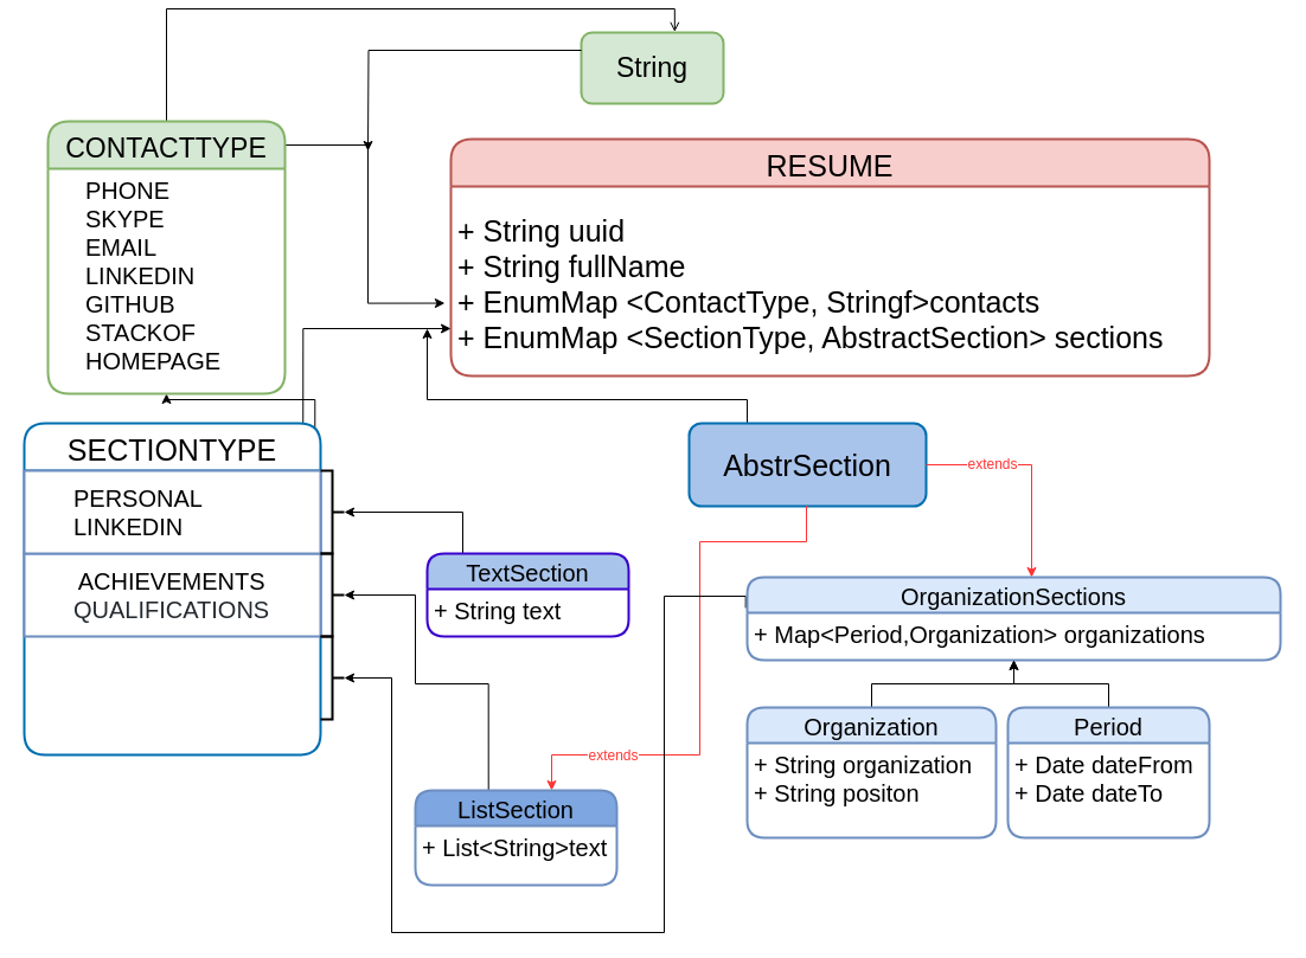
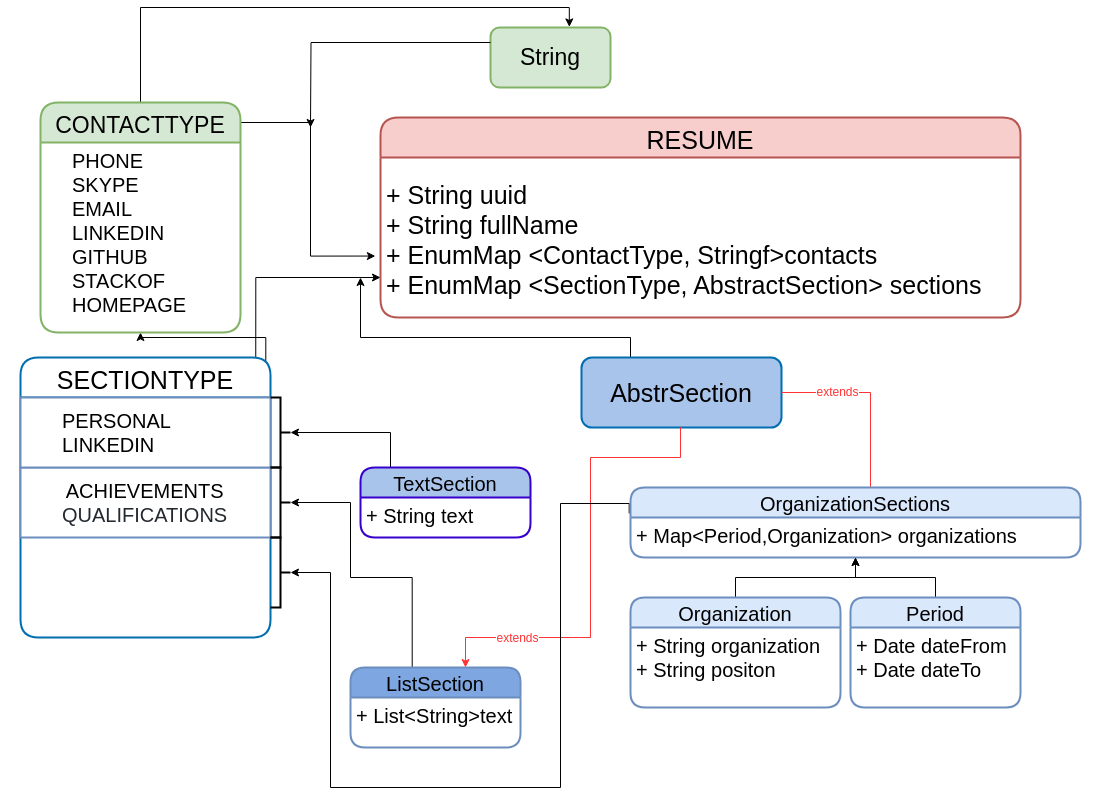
- <mxCell id="10" value="" style="edgeStyle=orthogonalEdgeStyle;rounded=0;orthogonalLoop=1;jettySize=auto;html=1;exitX=0.5;exitY=0;exitDx=0;exitDy=0;entryX=0.657;entryY=-0.01;entryDx=0;entryDy=0;entryPerimeter=0;endArrow=open;" edge="1" parent="1" source="12" target="16"><mxGeometry relative="1" as="geometry"><mxPoint x="160" y="-110" as="sourcePoint" /><mxPoint x="450" y="-160" as="targetPoint" /></mxGeometry></mxCell>
+ <mxCell id="10" value="" style="edgeStyle=orthogonalEdgeStyle;rounded=0;orthogonalLoop=1;jettySize=auto;html=1;exitX=0.5;exitY=0;exitDx=0;exitDy=0;entryX=0.657;entryY=-0.01;entryDx=0;entryDy=0;entryPerimeter=0;" edge="1" parent="1" source="12" target="16"><mxGeometry relative="1" as="geometry"><mxPoint x="160" y="-110" as="sourcePoint" /><mxPoint x="450" y="-160" as="targetPoint" /></mxGeometry></mxCell>
- <mxCell id="19" value="" style="edgeStyle=orthogonalEdgeStyle;rounded=0;orthogonalLoop=1;jettySize=auto;html=1;fontSize=20;exitX=1;exitY=0.5;exitDx=0;exitDy=0;strokeColor=#FF3333;" edge="1" parent="1" source="15" target="27"><mxGeometry relative="1" as="geometry"><Array as="points"><mxPoint x="870" y="385" /></Array></mxGeometry></mxCell>
+ <mxCell id="19" value="" style="edgeStyle=orthogonalEdgeStyle;rounded=0;orthogonalLoop=1;jettySize=auto;html=1;fontSize=20;exitX=1;exitY=0.5;exitDx=0;exitDy=0;strokeColor=#FF3333;endArrow=none;" edge="1" parent="1" source="15" target="27"><mxGeometry relative="1" as="geometry"><Array as="points"><mxPoint x="870" y="385" /></Array></mxGeometry></mxCell>
